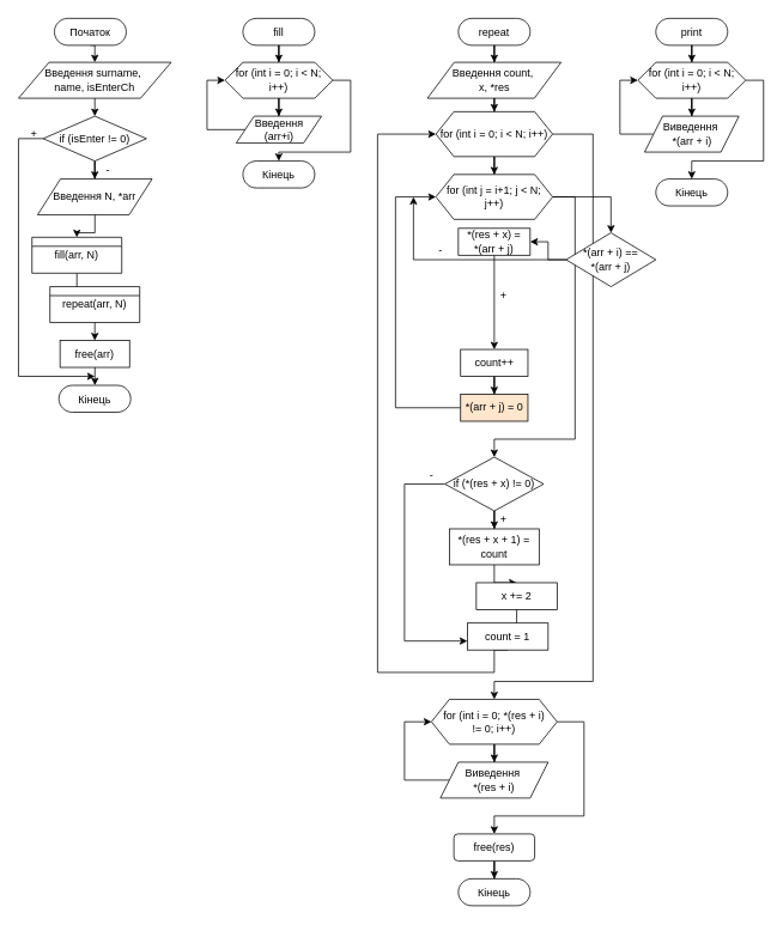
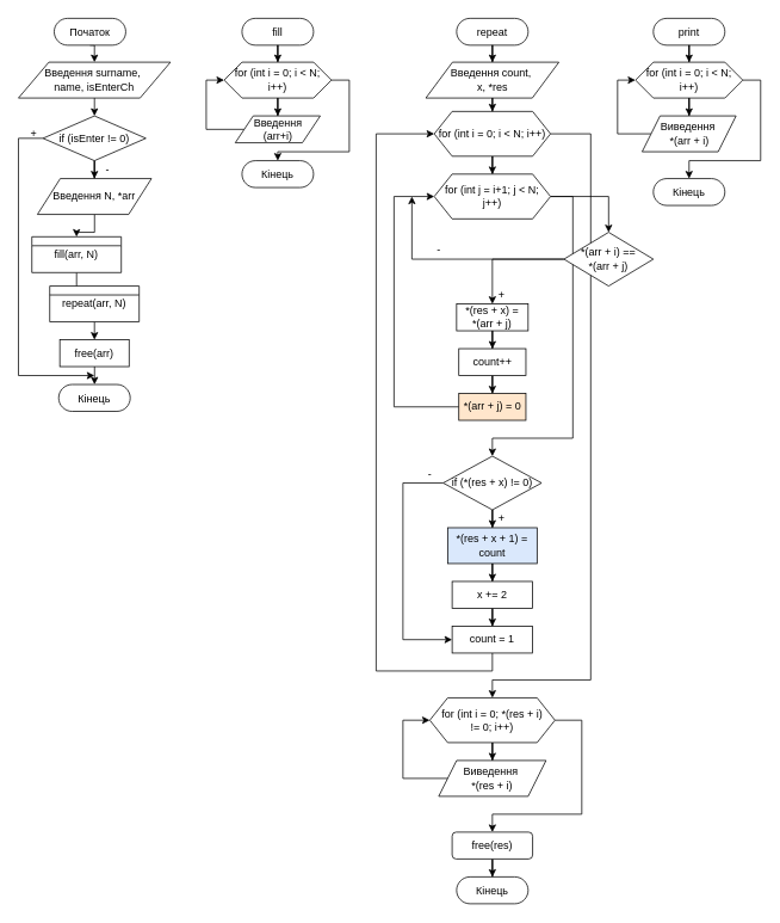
- <mxCell id="42" value="*(res + x) = &#10;*(arr + j)" style="rounded=0;whiteSpace=wrap;" vertex="1" parent="1"><mxGeometry x="510" y="254" width="80" height="30" as="geometry" /></mxCell>
+ <mxCell id="42" value="*(res + x) = &#10;*(arr + j)" style="rounded=0;whiteSpace=wrap;" vertex="1" parent="1"><mxGeometry x="510" y="339" width="80" height="30" as="geometry" /></mxCell>
- <mxCell id="53" value="*(res + x + 1) = count" style="rounded=0;whiteSpace=wrap;" vertex="1" parent="1"><mxGeometry x="500" y="589" width="100" height="40" as="geometry" /></mxCell>
+ <mxCell id="53" value="*(res + x + 1) = count" style="rounded=0;whiteSpace=wrap;fillColor=#dae8fc;" vertex="1" parent="1"><mxGeometry x="500" y="589" width="100" height="40" as="geometry" /></mxCell>
- <mxCell id="55" value="x += 2" style="rounded=0;whiteSpace=wrap;" vertex="1" parent="1"><mxGeometry x="530.01" y="649" width="90" height="30" as="geometry" /></mxCell>
+ <mxCell id="55" value="x += 2" style="rounded=0;whiteSpace=wrap;" vertex="1" parent="1"><mxGeometry x="505.01" y="649" width="90" height="30" as="geometry" /></mxCell>
- <mxCell id="57" value="count = 1" style="rounded=0;whiteSpace=wrap;" vertex="1" parent="1"><mxGeometry x="520.01" y="694" width="90" height="30" as="geometry" /></mxCell>
+ <mxCell id="57" value="count = 1" style="rounded=0;whiteSpace=wrap;" vertex="1" parent="1"><mxGeometry x="505.01" y="699" width="90" height="30" as="geometry" /></mxCell>
